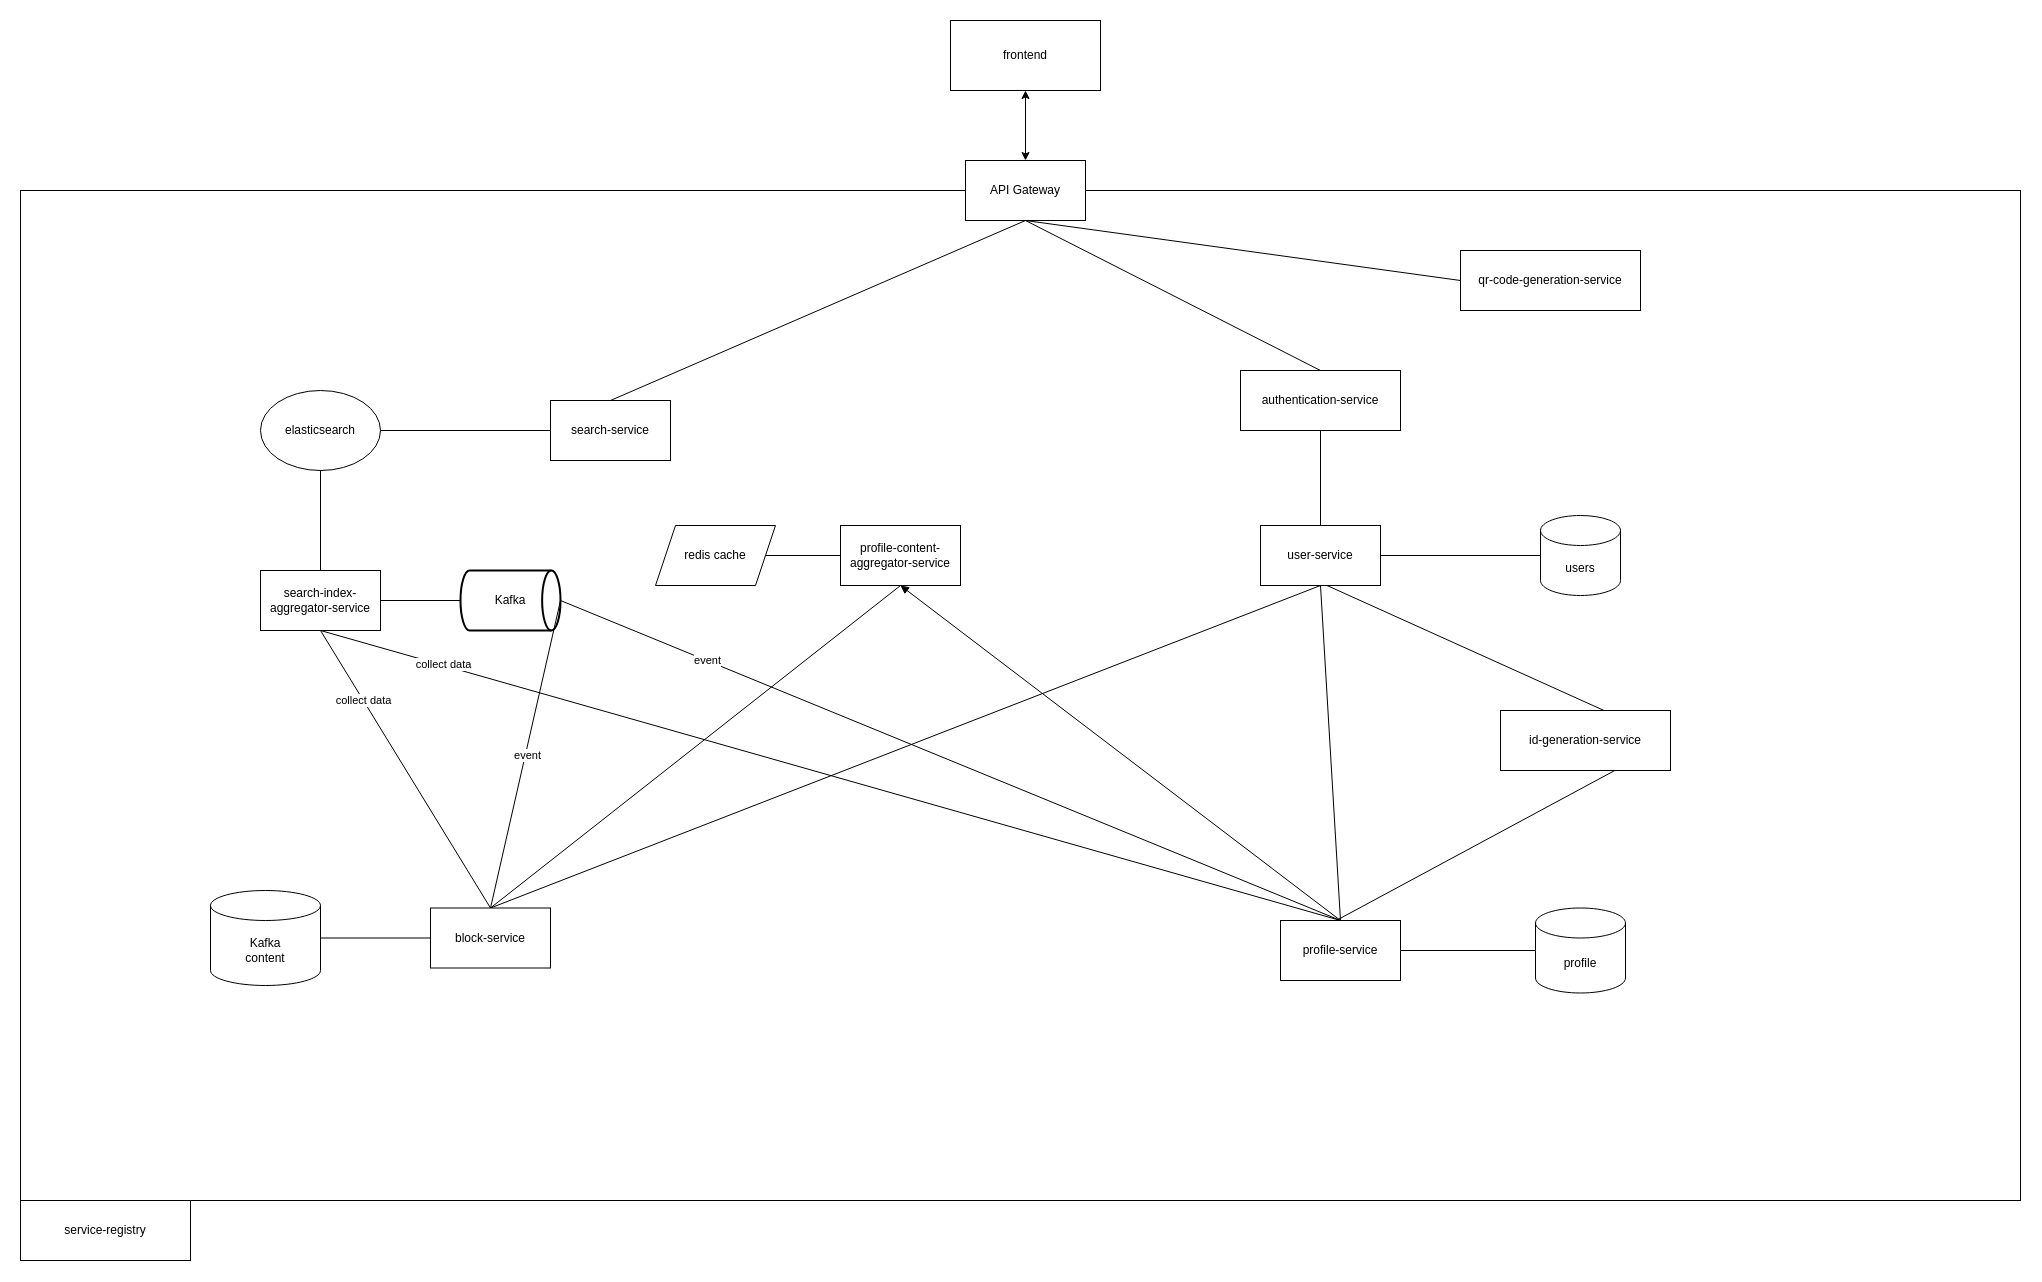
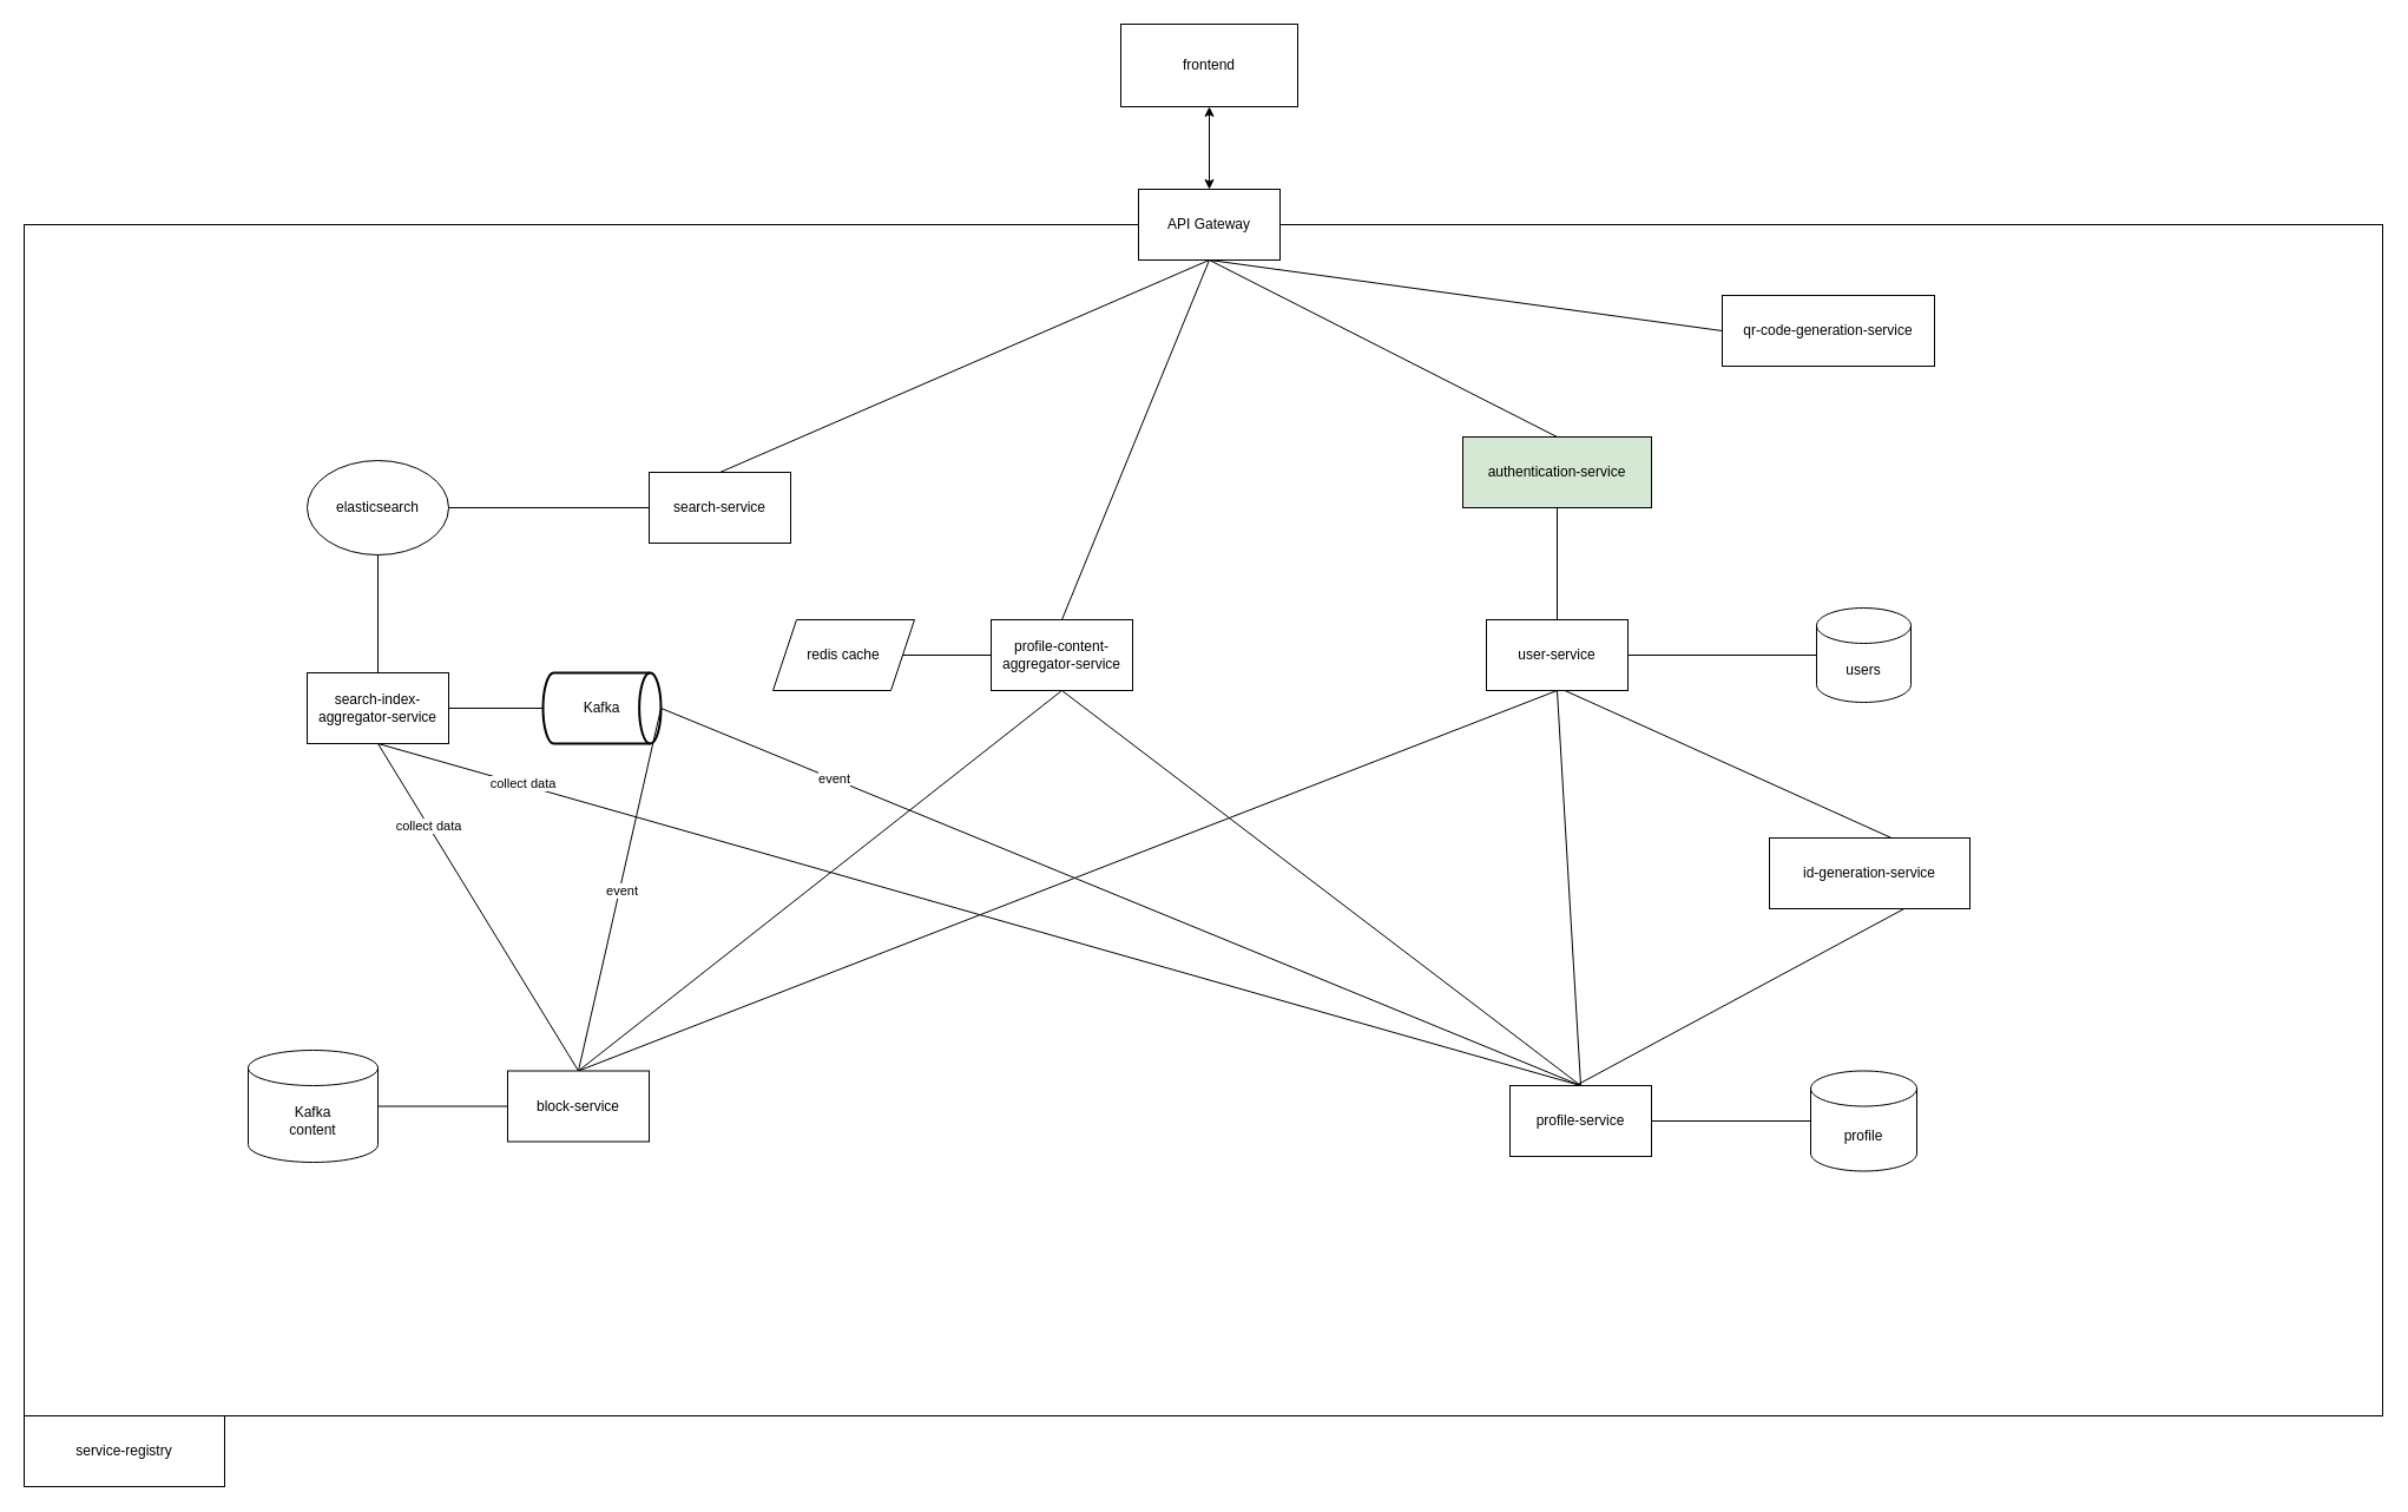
+ <mxCell id="17" value="" style="endArrow=none;html=1;rounded=0;entryX=0.5;entryY=1;entryDx=0;entryDy=0;exitX=0.5;exitY=0;exitDx=0;exitDy=0;" parent="1" source="21" target="22" edge="1"><mxGeometry width="50" height="50" relative="1" as="geometry"><mxPoint x="890" y="460" as="sourcePoint" /><mxPoint x="940" y="410" as="targetPoint" /></mxGeometry></mxCell>
- <mxCell id="23" value="authentication-service" style="rounded=0;whiteSpace=wrap;html=1;" parent="1" vertex="1"><mxGeometry x="1240" y="370" width="160" height="60" as="geometry" /></mxCell>
+ <mxCell id="23" value="authentication-service" style="rounded=0;whiteSpace=wrap;html=1;fillColor=#d5e8d4;" parent="1" vertex="1"><mxGeometry x="1240" y="370" width="160" height="60" as="geometry" /></mxCell>
- <mxCell id="19" value="" style="endArrow=block;html=1;rounded=0;entryX=0.5;entryY=1;entryDx=0;entryDy=0;exitX=0.5;exitY=0;exitDx=0;exitDy=0;" parent="1" source="27" target="21" edge="1"><mxGeometry width="50" height="50" relative="1" as="geometry"><mxPoint x="1020" y="570" as="sourcePoint" /><mxPoint x="1070" y="520" as="targetPoint" /></mxGeometry></mxCell>
+ <mxCell id="19" value="" style="endArrow=none;html=1;rounded=0;entryX=0.5;entryY=1;entryDx=0;entryDy=0;exitX=0.5;exitY=0;exitDx=0;exitDy=0;" parent="1" source="27" target="21" edge="1"><mxGeometry width="50" height="50" relative="1" as="geometry"><mxPoint x="1020" y="570" as="sourcePoint" /><mxPoint x="1070" y="520" as="targetPoint" /></mxGeometry></mxCell>
